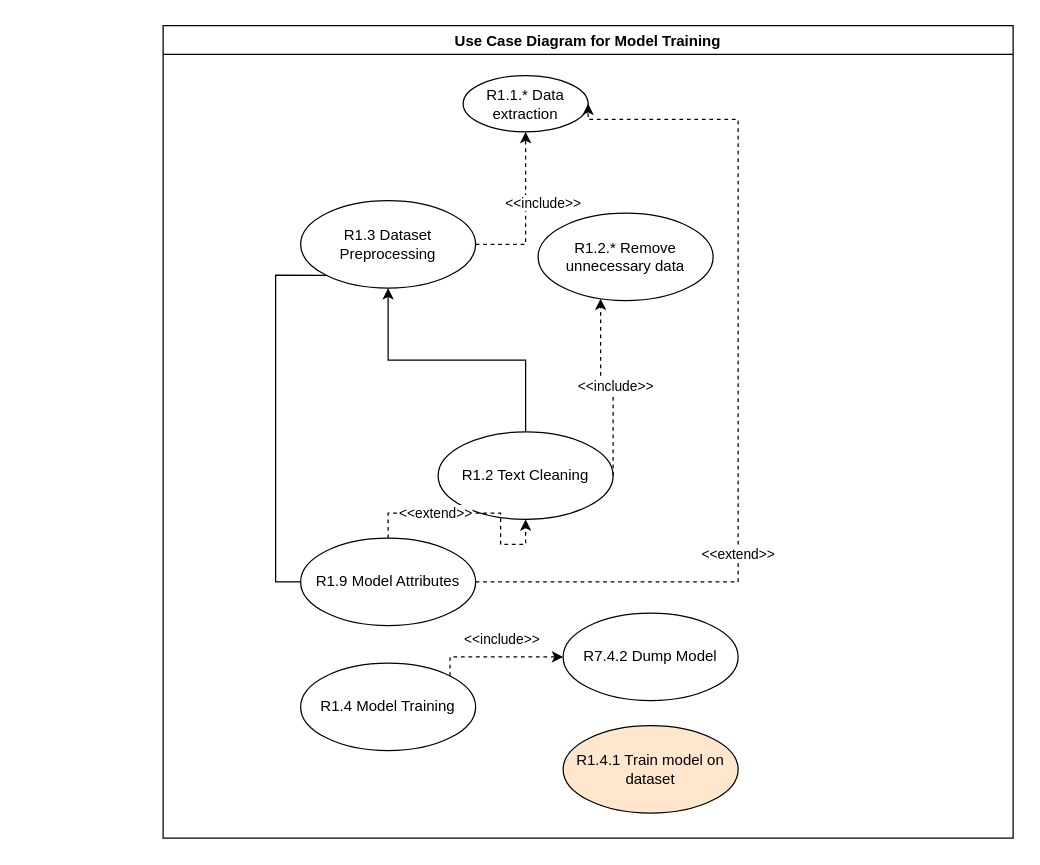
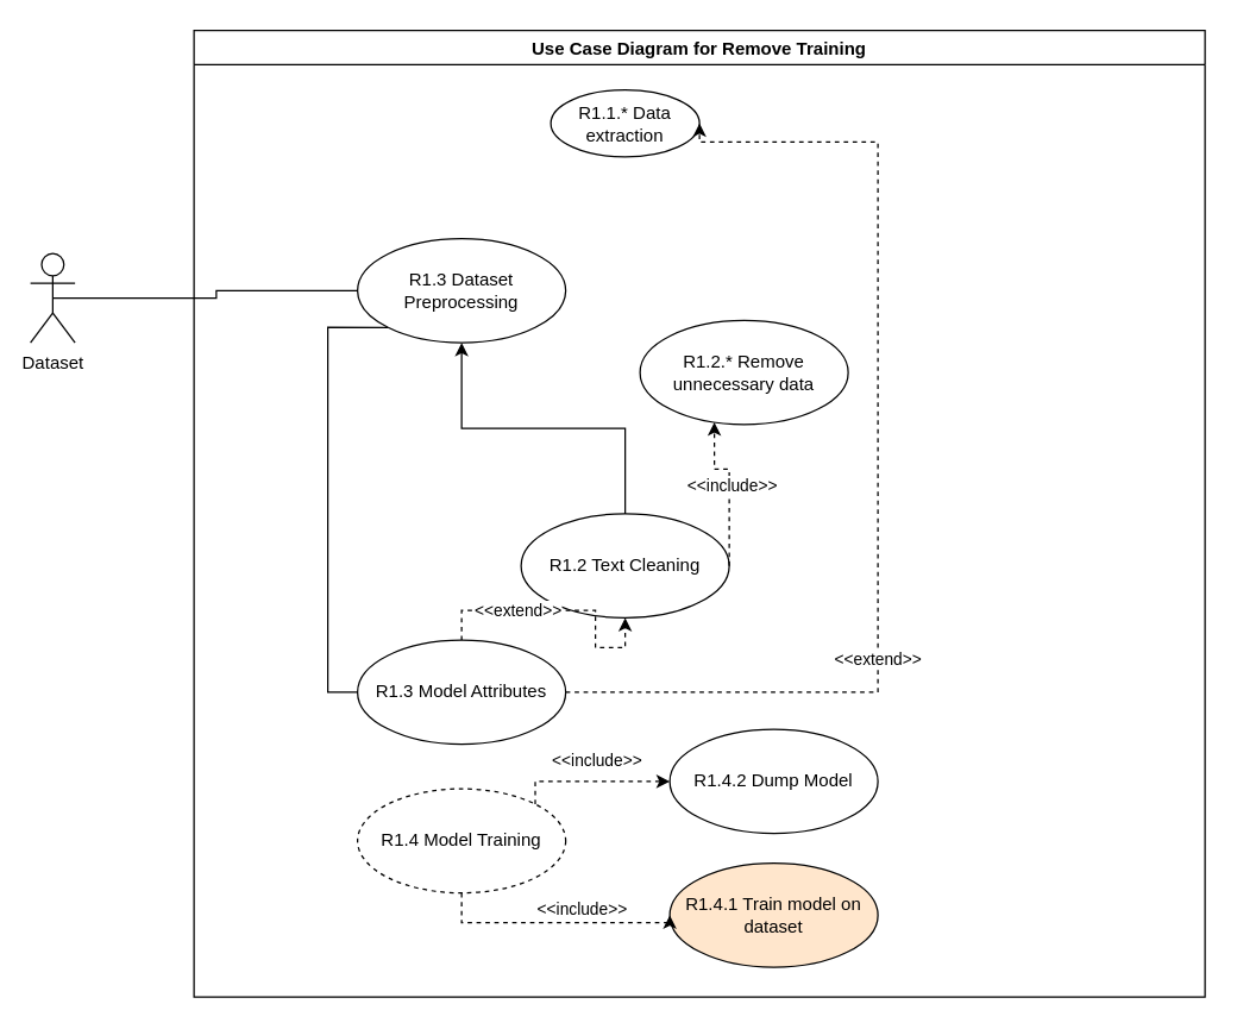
- <mxCell id="2" value="Use Case Diagram for Model Training" style="swimlane;" vertex="1" parent="1"><mxGeometry x="130" y="20" width="680" height="650" as="geometry" /></mxCell>
+ <mxCell id="2" value="Use Case Diagram for Remove Training" style="swimlane;" vertex="1" parent="1"><mxGeometry x="130" y="20" width="680" height="650" as="geometry" /></mxCell>
- <mxCell id="3" value="" style="edgeStyle=orthogonalEdgeStyle;rounded=0;orthogonalLoop=1;jettySize=auto;html=1;dashed=1;" edge="1" parent="2" source="6" target="13"><mxGeometry relative="1" as="geometry"><Array as="points"><mxPoint x="290" y="175" /><mxPoint x="290" y="175" /></Array></mxGeometry></mxCell>
- <mxCell id="4" value="&amp;lt;&amp;lt;include&amp;gt;&amp;gt;" style="edgeLabel;html=1;align=center;verticalAlign=middle;resizable=0;points=[];" vertex="1" connectable="0" parent="3"><mxGeometry x="-0.25" relative="1" as="geometry"><mxPoint x="13" y="-25" as="offset" /></mxGeometry></mxCell>
+ <mxCell id="26" value="Dataset" style="shape=umlActor;verticalLabelPosition=bottom;verticalAlign=top;html=1;" vertex="1" parent="1"><mxGeometry x="20" y="170" width="30" height="60" as="geometry" /></mxCell>
+ <mxCell id="25" style="edgeStyle=orthogonalEdgeStyle;rounded=0;orthogonalLoop=1;jettySize=auto;html=1;exitX=0.5;exitY=0.5;exitDx=0;exitDy=0;exitPerimeter=0;entryX=0;entryY=0.5;entryDx=0;entryDy=0;endArrow=none;startFill=0;" edge="1" parent="1" source="26" target="6"><mxGeometry relative="1" as="geometry" /></mxCell>
- <mxCell id="16" value="R1.2.* Remove unnecessary data" style="ellipse;whiteSpace=wrap;html=1;" vertex="1" parent="2"><mxGeometry x="300" y="150" width="140" height="70" as="geometry" /></mxCell>
+ <mxCell id="16" value="R1.2.* Remove unnecessary data" style="ellipse;whiteSpace=wrap;html=1;" vertex="1" parent="2"><mxGeometry x="300" y="195" width="140" height="70" as="geometry" /></mxCell>
- <mxCell id="11" value="R1.9 Model Attributes" style="ellipse;whiteSpace=wrap;html=1;" vertex="1" parent="2"><mxGeometry x="110" y="410" width="140" height="70" as="geometry" /></mxCell>
+ <mxCell id="11" value="R1.3 Model Attributes" style="ellipse;whiteSpace=wrap;html=1;" vertex="1" parent="2"><mxGeometry x="110" y="410" width="140" height="70" as="geometry" /></mxCell>
- <mxCell id="19" value="R7.4.2 Dump Model" style="ellipse;whiteSpace=wrap;html=1;" vertex="1" parent="2"><mxGeometry x="320" y="470" width="140" height="70" as="geometry" /></mxCell>
+ <mxCell id="19" value="R1.4.2 Dump Model" style="ellipse;whiteSpace=wrap;html=1;" vertex="1" parent="2"><mxGeometry x="320" y="470" width="140" height="70" as="geometry" /></mxCell>
- <mxCell id="12" value="R1.4 Model Training" style="ellipse;whiteSpace=wrap;html=1;" vertex="1" parent="2"><mxGeometry x="110" y="510" width="140" height="70" as="geometry" /></mxCell>
+ <mxCell id="12" value="R1.4 Model Training" style="ellipse;whiteSpace=wrap;html=1;dashed=1;" vertex="1" parent="2"><mxGeometry x="110" y="510" width="140" height="70" as="geometry" /></mxCell>
+ <mxCell id="23" value="" style="edgeStyle=orthogonalEdgeStyle;rounded=0;orthogonalLoop=1;jettySize=auto;html=1;dashed=1;exitX=0.5;exitY=1;exitDx=0;exitDy=0;entryX=0;entryY=0.5;entryDx=0;entryDy=0;" edge="1" parent="2" source="12" target="20"><mxGeometry relative="1" as="geometry"><mxPoint x="220" y="630" as="sourcePoint" /><mxPoint x="310" y="615" as="targetPoint" /><Array as="points"><mxPoint x="180" y="600" /><mxPoint x="320" y="600" /></Array></mxGeometry></mxCell>
+ <mxCell id="24" value="&amp;lt;&amp;lt;include&amp;gt;&amp;gt;" style="edgeLabel;html=1;align=center;verticalAlign=middle;resizable=0;points=[];" vertex="1" connectable="0" parent="23"><mxGeometry x="-0.25" relative="1" as="geometry"><mxPoint x="38" y="-10" as="offset" /></mxGeometry></mxCell>
